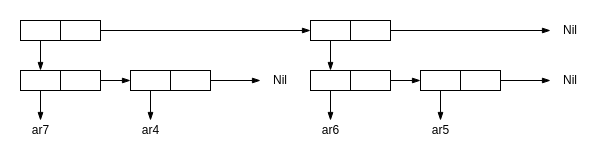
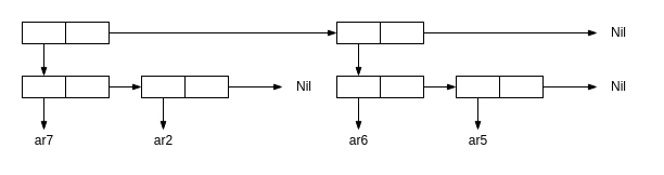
- <mxCell id="16" value="ar4" style="text;html=1;align=center;verticalAlign=middle;resizable=0;points=[];autosize=1;" vertex="1" parent="1"><mxGeometry x="135" y="120" width="30" height="20" as="geometry" /></mxCell>
+ <mxCell id="16" value="ar2" style="text;html=1;align=center;verticalAlign=middle;resizable=0;points=[];autosize=1;" vertex="1" parent="1"><mxGeometry x="135" y="120" width="30" height="20" as="geometry" /></mxCell>
